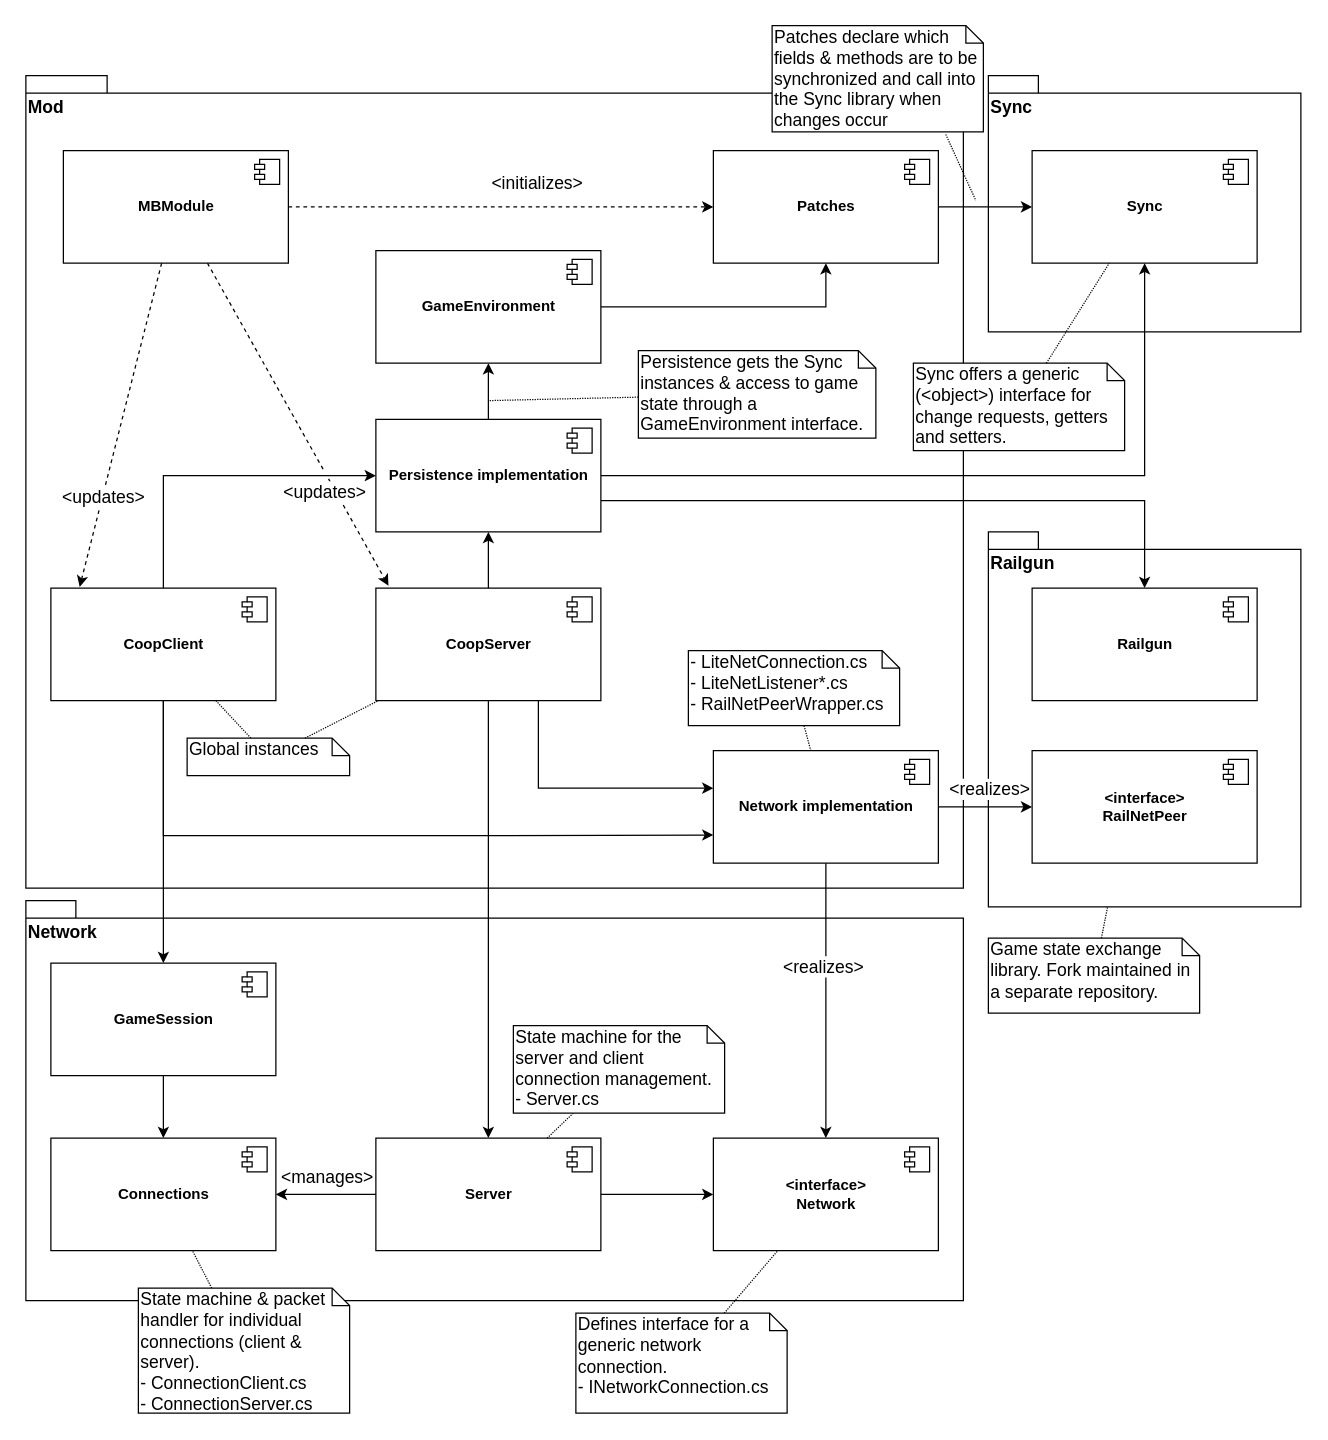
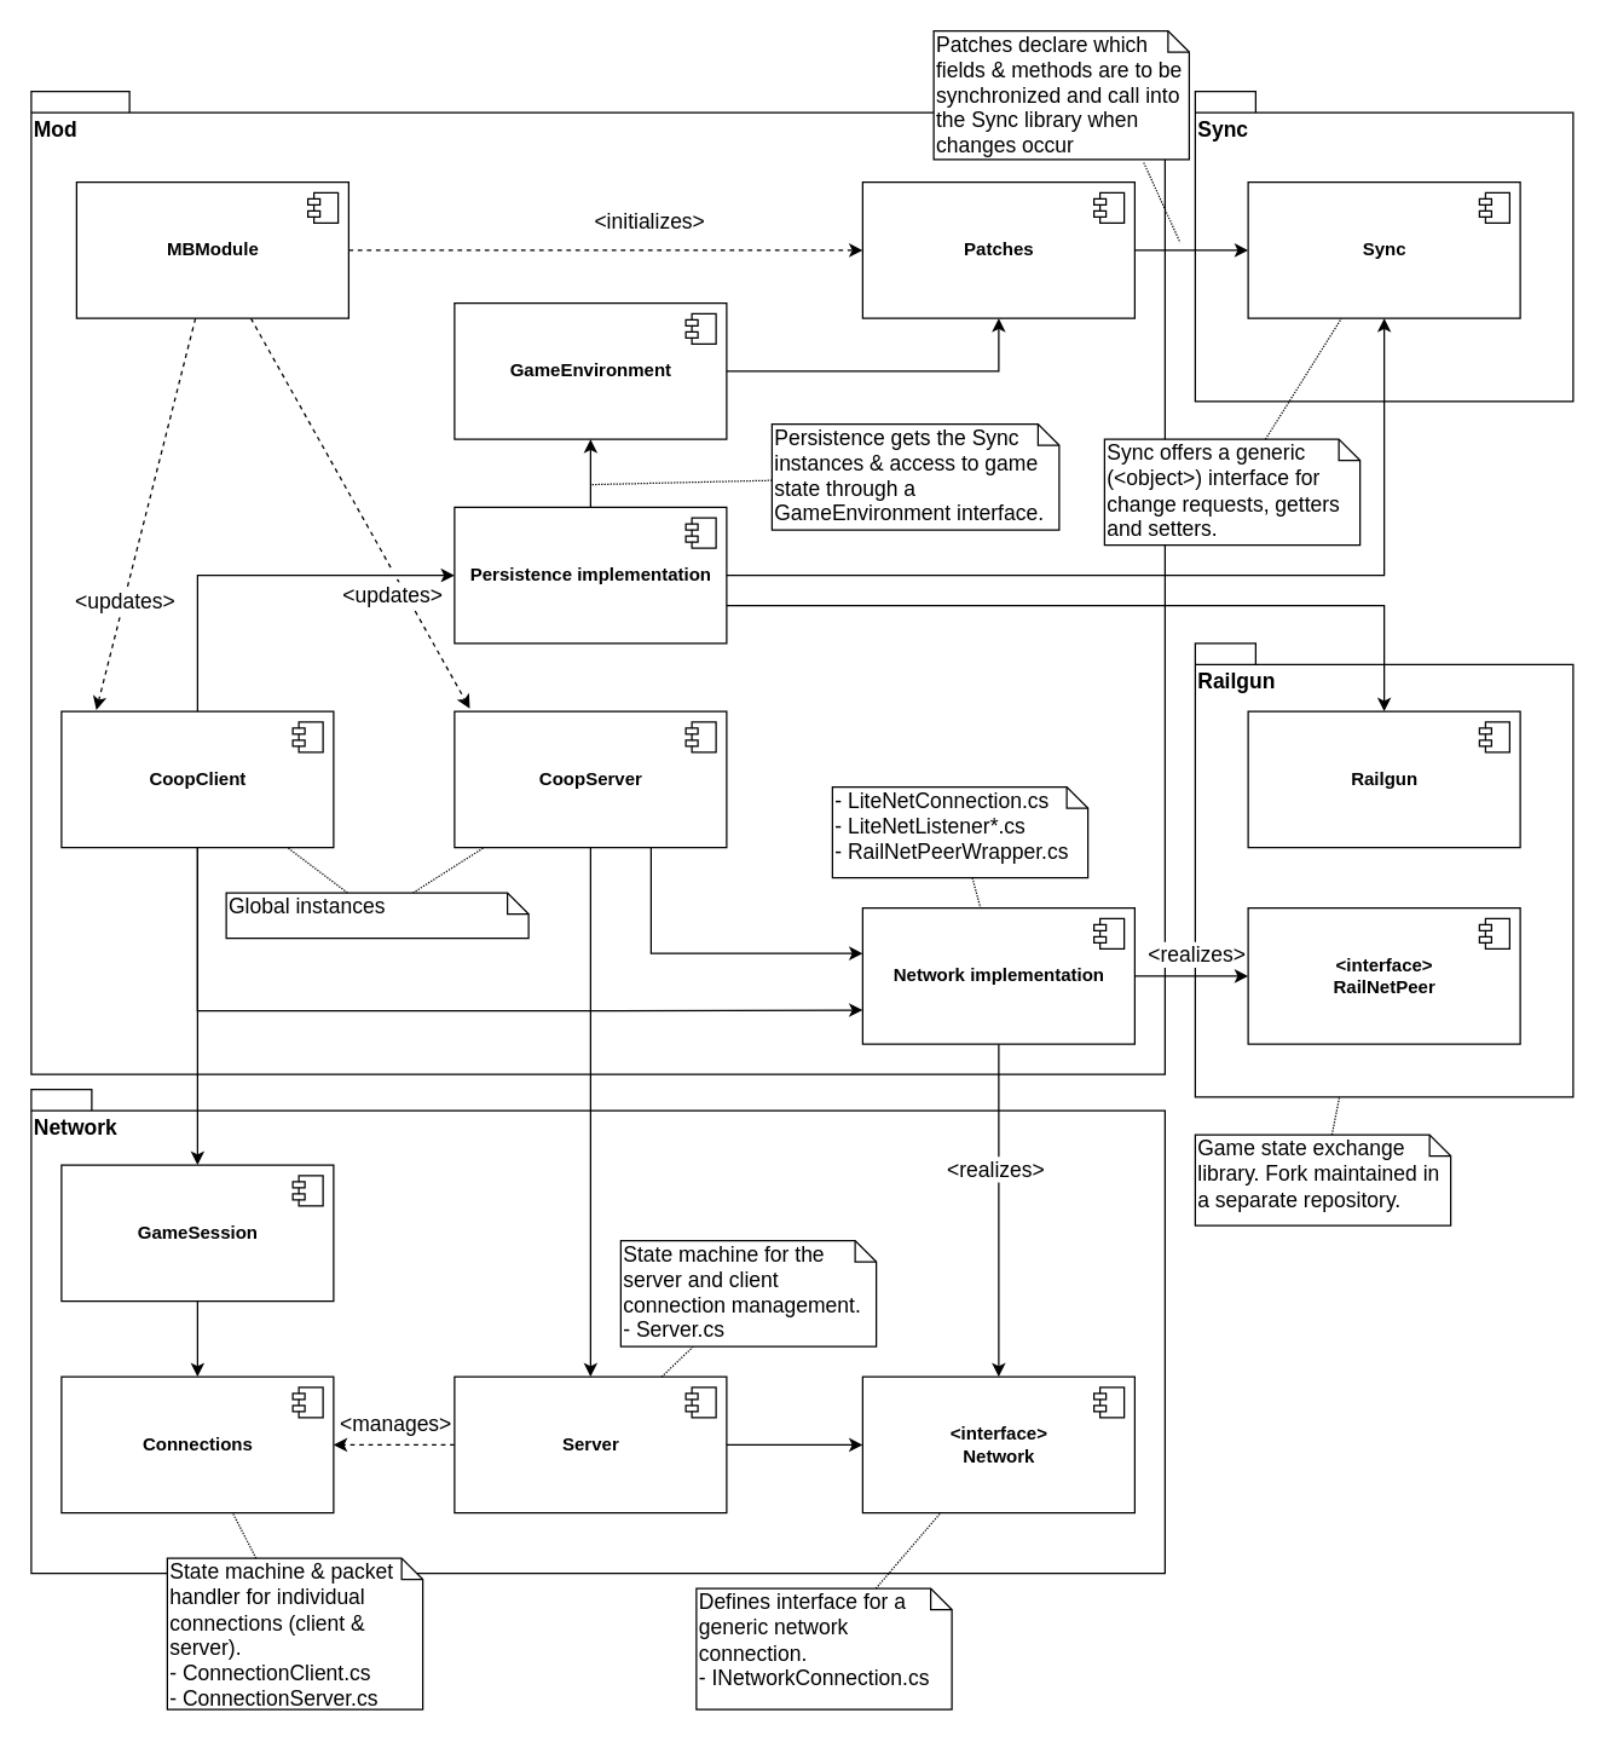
- <mxCell id="23" style="edgeStyle=orthogonalEdgeStyle;rounded=0;orthogonalLoop=1;jettySize=auto;html=1;fontSize=14;" edge="1" parent="1" source="25" target="9"><mxGeometry relative="1" as="geometry" /></mxCell>
- <mxCell id="65" value="Global instances" style="shape=note;whiteSpace=wrap;html=1;size=14;verticalAlign=top;align=left;spacingTop=-6;fontSize=14;" parent="1" vertex="1"><mxGeometry x="149" y="590" width="130" height="30" as="geometry" /></mxCell>
+ <mxCell id="65" value="Global instances" style="shape=note;whiteSpace=wrap;html=1;size=14;verticalAlign=top;align=left;spacingTop=-6;fontSize=14;" parent="1" vertex="1"><mxGeometry x="149" y="590" width="200" height="30" as="geometry" /></mxCell>
- <mxCell id="46" style="edgeStyle=orthogonalEdgeStyle;rounded=0;orthogonalLoop=1;jettySize=auto;html=1;" edge="1" parent="1" source="48" target="66"><mxGeometry relative="1" as="geometry" /></mxCell>
+ <mxCell id="46" style="edgeStyle=orthogonalEdgeStyle;rounded=0;orthogonalLoop=1;jettySize=auto;html=1;dashed=1;" edge="1" parent="1" source="48" target="66"><mxGeometry relative="1" as="geometry" /></mxCell>
